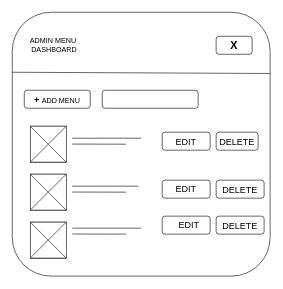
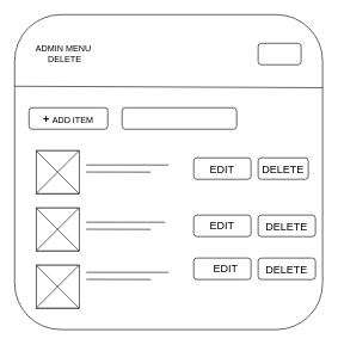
- <mxCell id="6" value="ADMIN MENU&amp;nbsp;&lt;br&gt;DASHBOARD" style="text;html=1;strokeColor=none;fillColor=none;align=center;verticalAlign=middle;whiteSpace=wrap;rounded=0;" parent="1" vertex="1"><mxGeometry x="20" y="60" width="140" height="30" as="geometry" /></mxCell>
+ <mxCell id="6" value="ADMIN MENU&amp;nbsp;&lt;br&gt;DELETE" style="text;html=1;strokeColor=none;fillColor=none;align=center;verticalAlign=middle;whiteSpace=wrap;rounded=0;" parent="1" vertex="1"><mxGeometry x="20" y="60" width="140" height="30" as="geometry" /></mxCell>
- <mxCell id="5" value="&lt;b&gt;&lt;font style=&quot;font-size: 18px;&quot;&gt;X&lt;/font&gt;&lt;/b&gt;" style="text;html=1;strokeColor=none;fillColor=none;align=center;verticalAlign=middle;whiteSpace=wrap;rounded=0;" parent="1" vertex="1"><mxGeometry x="370" y="60" width="40" height="30" as="geometry" /></mxCell>
- <mxCell id="9" value="&lt;b&gt;&lt;font style=&quot;font-size: 15px;&quot;&gt;+ &lt;/font&gt;&lt;/b&gt;ADD MENU" style="text;html=1;strokeColor=none;fillColor=none;align=center;verticalAlign=middle;whiteSpace=wrap;rounded=0;" parent="1" vertex="1"><mxGeometry x="50" y="150" width="90" height="30" as="geometry" /></mxCell>
+ <mxCell id="9" value="&lt;b&gt;&lt;font style=&quot;font-size: 15px;&quot;&gt;+ &lt;/font&gt;&lt;/b&gt;ADD ITEM" style="text;html=1;strokeColor=none;fillColor=none;align=center;verticalAlign=middle;whiteSpace=wrap;rounded=0;" parent="1" vertex="1"><mxGeometry x="50" y="150" width="90" height="30" as="geometry" /></mxCell>
